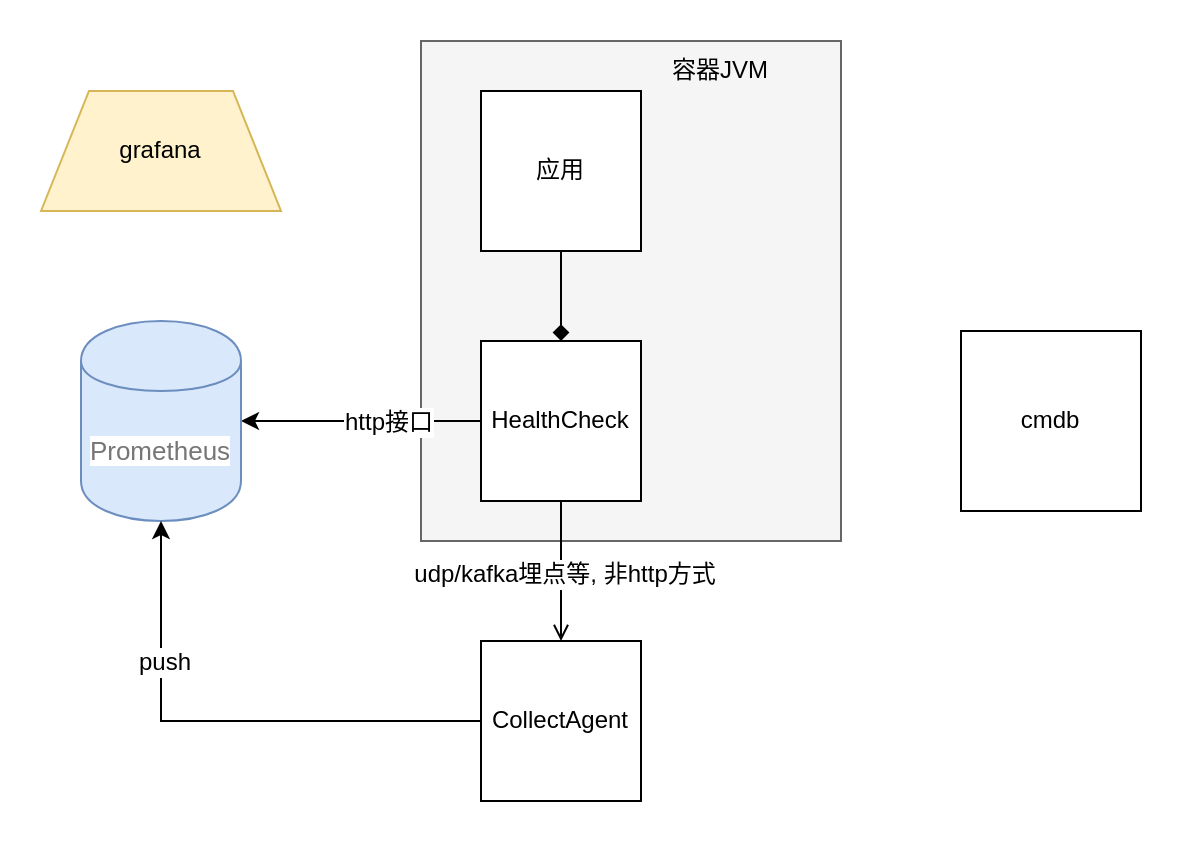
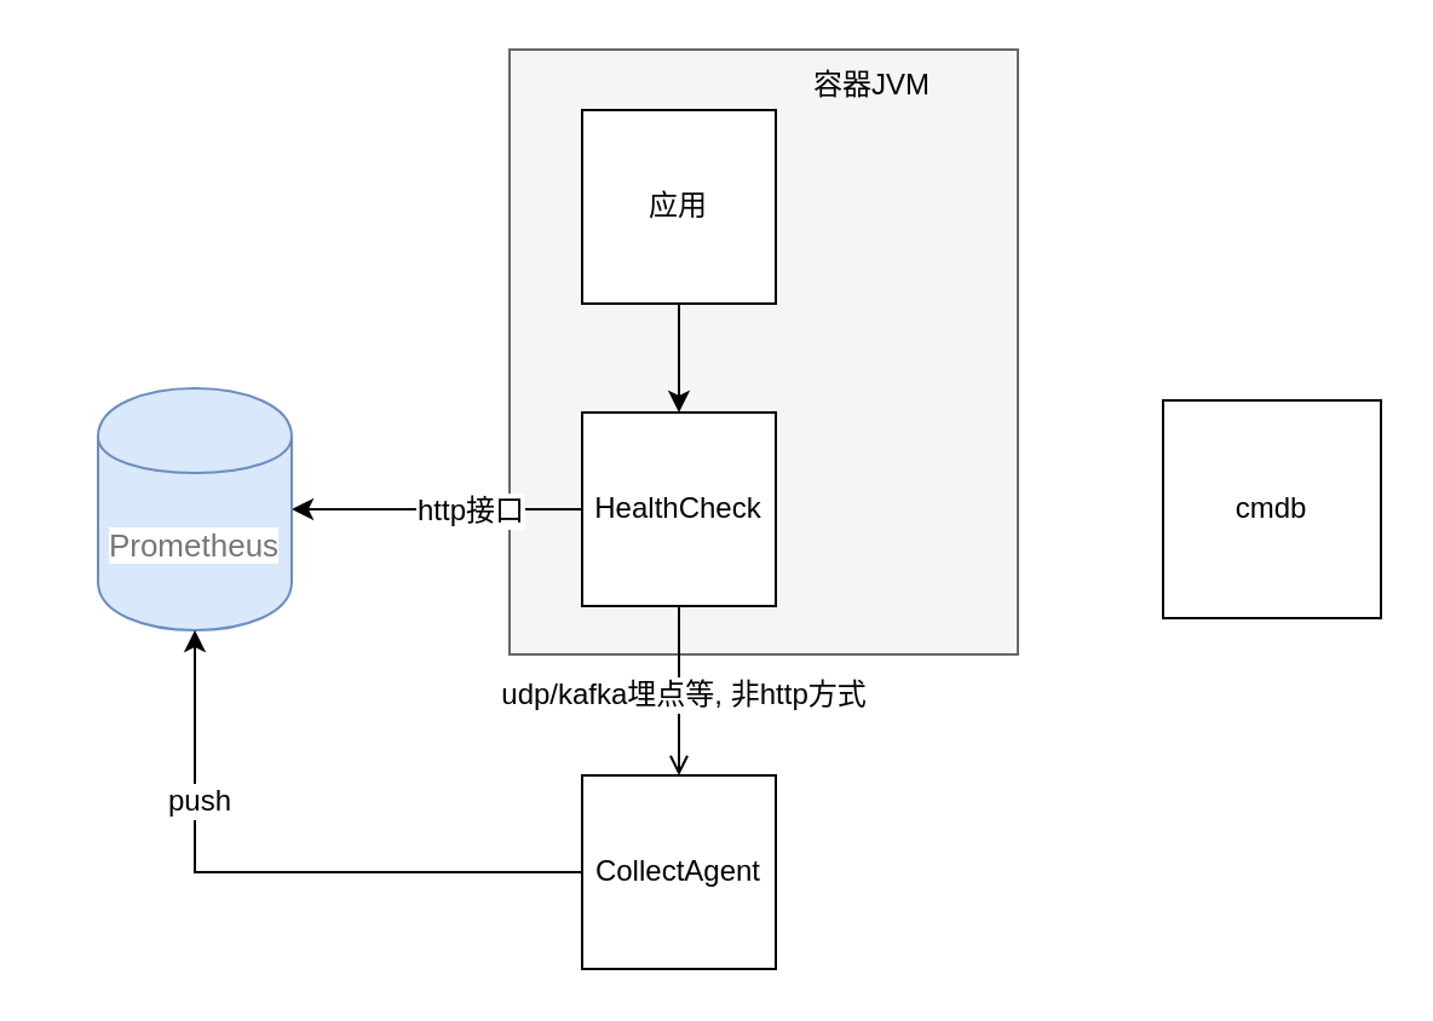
- <mxCell id="10" value="grafana" style="shape=trapezoid;perimeter=trapezoidPerimeter;whiteSpace=wrap;html=1;fillColor=#fff2cc;strokeColor=#d6b656;" vertex="1" parent="1"><mxGeometry x="20" y="45" width="120" height="60" as="geometry" /></mxCell>
- <mxCell id="8" value="" style="endArrow=diamond;html=1;exitX=0.5;exitY=1;exitDx=0;exitDy=0;" edge="1" parent="1" source="6" target="5"><mxGeometry width="50" height="50" relative="1" as="geometry"><mxPoint x="310" y="135" as="sourcePoint" /><mxPoint x="360" y="85" as="targetPoint" /></mxGeometry></mxCell>
+ <mxCell id="8" value="" style="endArrow=classic;html=1;exitX=0.5;exitY=1;exitDx=0;exitDy=0;" edge="1" parent="1" source="6" target="5"><mxGeometry width="50" height="50" relative="1" as="geometry"><mxPoint x="310" y="135" as="sourcePoint" /><mxPoint x="360" y="85" as="targetPoint" /></mxGeometry></mxCell>
